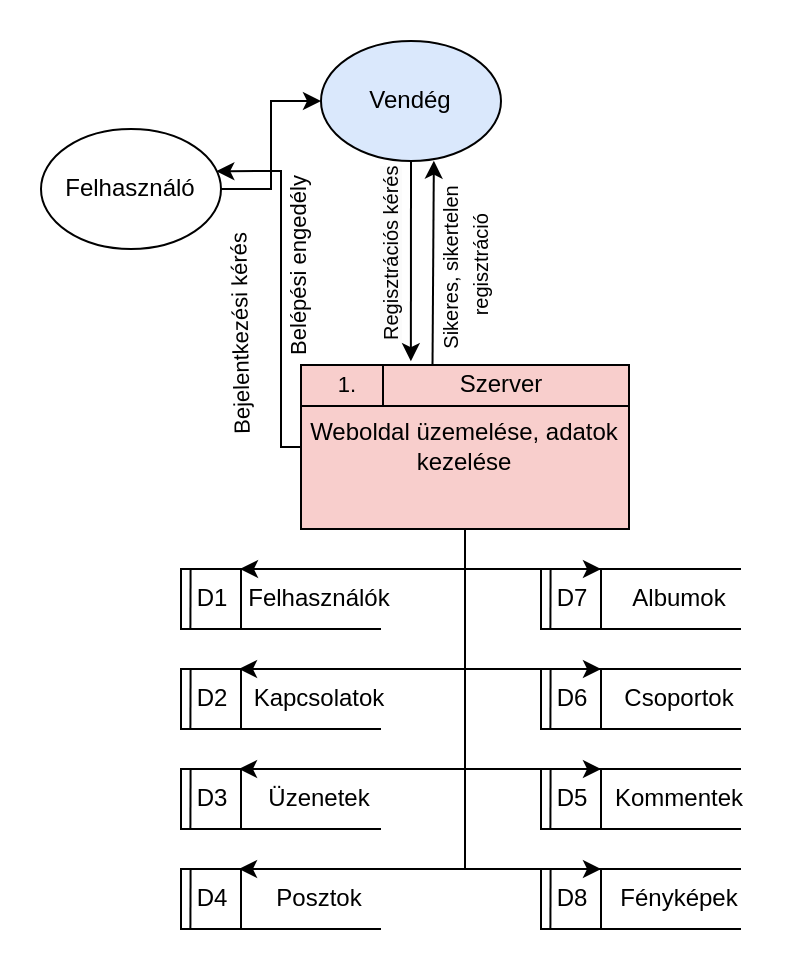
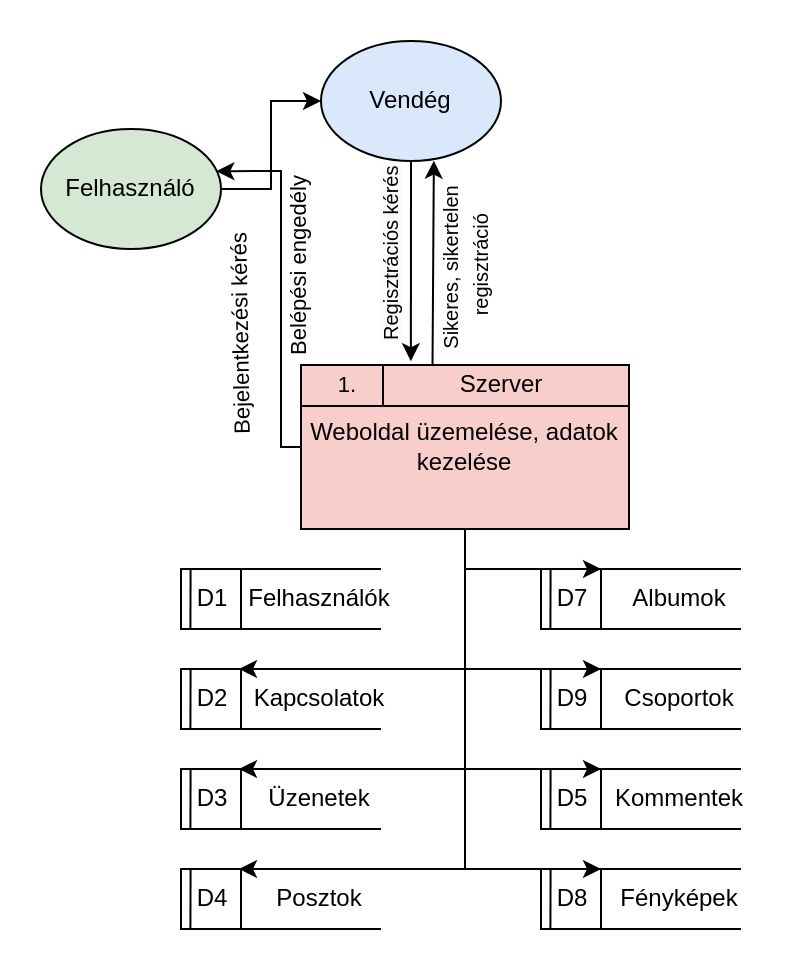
- <mxCell id="9" value="Felhasználó" style="ellipse;whiteSpace=wrap;html=1;" vertex="1" parent="1"><mxGeometry x="20" y="64.003" width="90" height="60" as="geometry" /></mxCell>
+ <mxCell id="9" value="Felhasználó" style="ellipse;whiteSpace=wrap;html=1;fillColor=#d5e8d4;" vertex="1" parent="1"><mxGeometry x="20" y="64.003" width="90" height="60" as="geometry" /></mxCell>
- <mxCell id="43" value="" style="endArrow=classic;html=1;rounded=0;exitX=0.5;exitY=1;exitDx=0;exitDy=0;entryX=0.061;entryY=0;entryDx=0;entryDy=0;entryPerimeter=0;" edge="1" parent="1" source="3" target="13"><mxGeometry width="50" height="50" relative="1" as="geometry"><mxPoint x="200" y="344.003" as="sourcePoint" /><mxPoint x="250" y="294.003" as="targetPoint" /><Array as="points"><mxPoint x="232" y="284.003" /></Array></mxGeometry></mxCell>
- <mxCell id="39" value="&amp;nbsp;D6" style="html=1;dashed=0;whiteSpace=wrap;shape=mxgraph.dfd.dataStoreID;align=left;spacingLeft=3;points=[[0,0],[0.5,0],[1,0],[0,0.5],[1,0.5],[0,1],[0.5,1],[1,1]];" vertex="1" parent="38"><mxGeometry width="100" height="30" as="geometry" /></mxCell>
+ <mxCell id="39" value="&amp;nbsp;D9" style="html=1;dashed=0;whiteSpace=wrap;shape=mxgraph.dfd.dataStoreID;align=left;spacingLeft=3;points=[[0,0],[0.5,0],[1,0],[0,0.5],[1,0.5],[0,1],[0.5,1],[1,1]];" vertex="1" parent="38"><mxGeometry width="100" height="30" as="geometry" /></mxCell>
